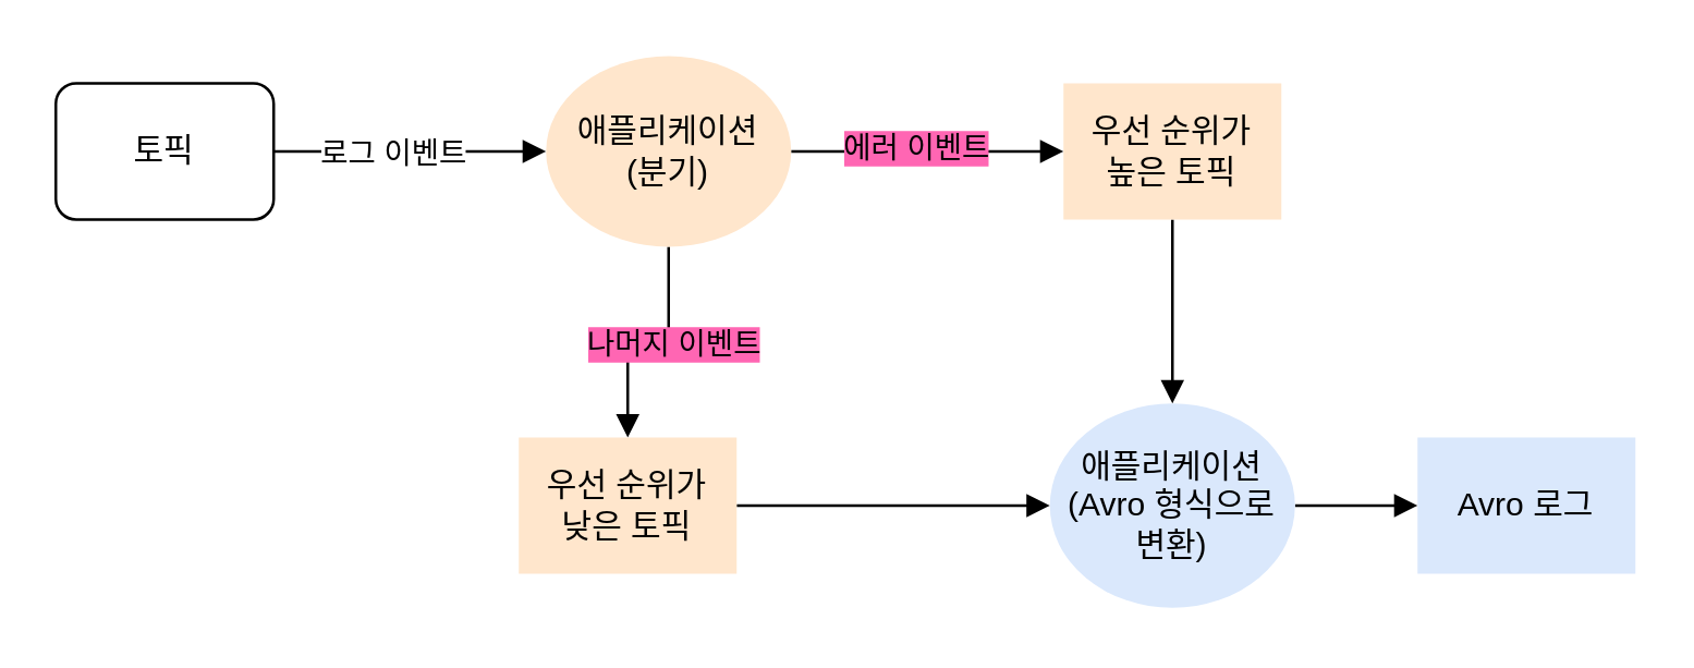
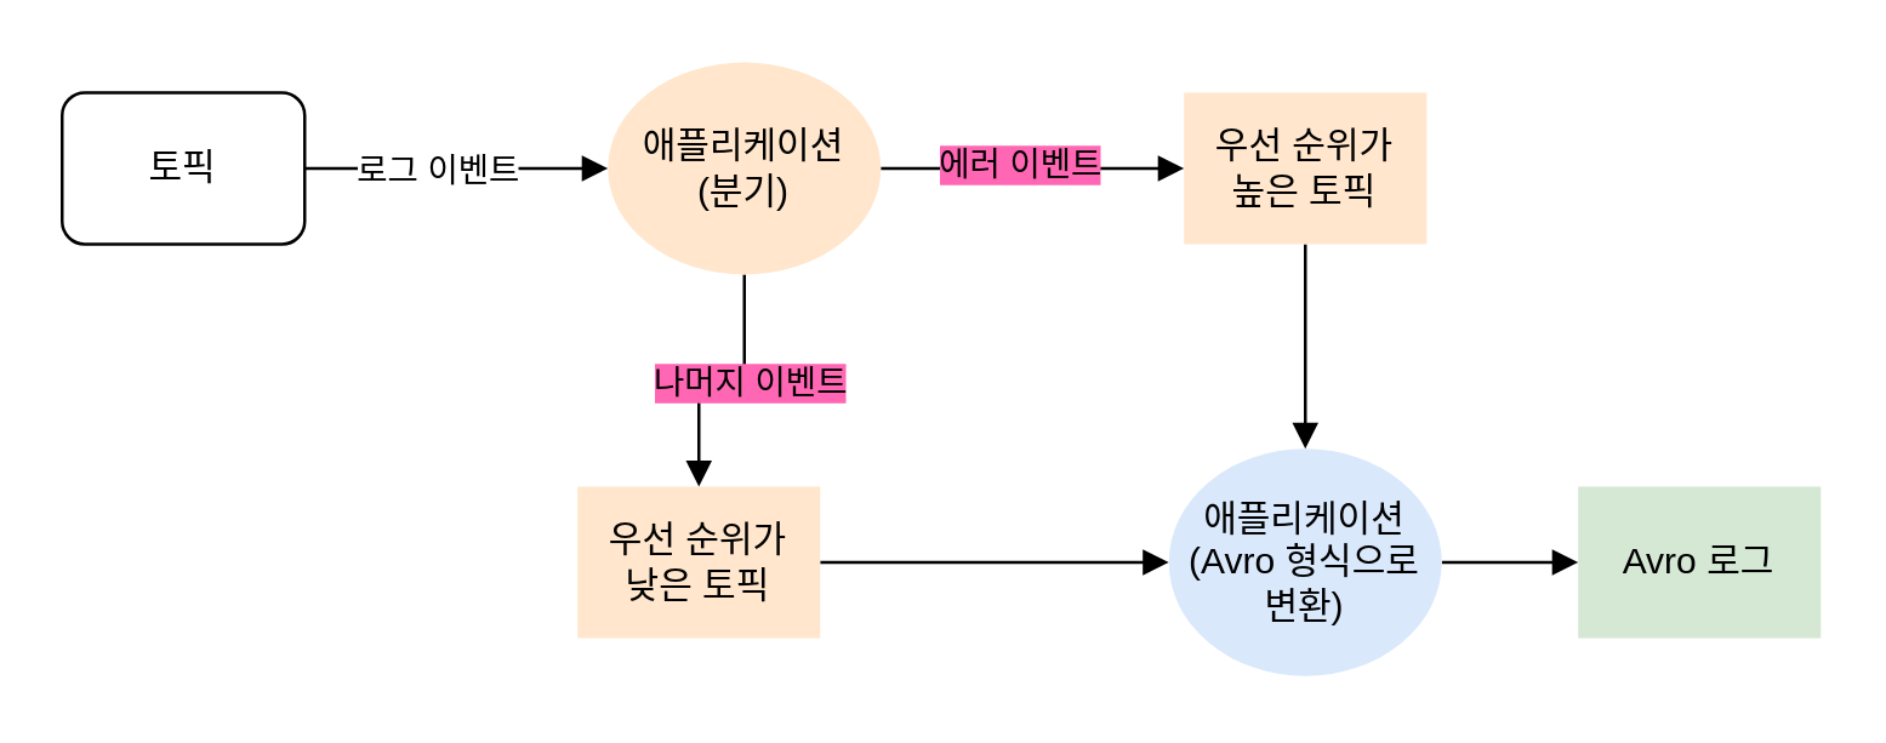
- <mxCell id="16" value="Avro 로그" style="rounded=0;whiteSpace=wrap;html=1;fillColor=#dae8fc;strokeColor=none;" vertex="1" parent="1"><mxGeometry x="520" y="160" width="80" height="50" as="geometry" /></mxCell>
+ <mxCell id="16" value="Avro 로그" style="rounded=0;whiteSpace=wrap;html=1;fillColor=#d5e8d4;strokeColor=none;" vertex="1" parent="1"><mxGeometry x="520" y="160" width="80" height="50" as="geometry" /></mxCell>
